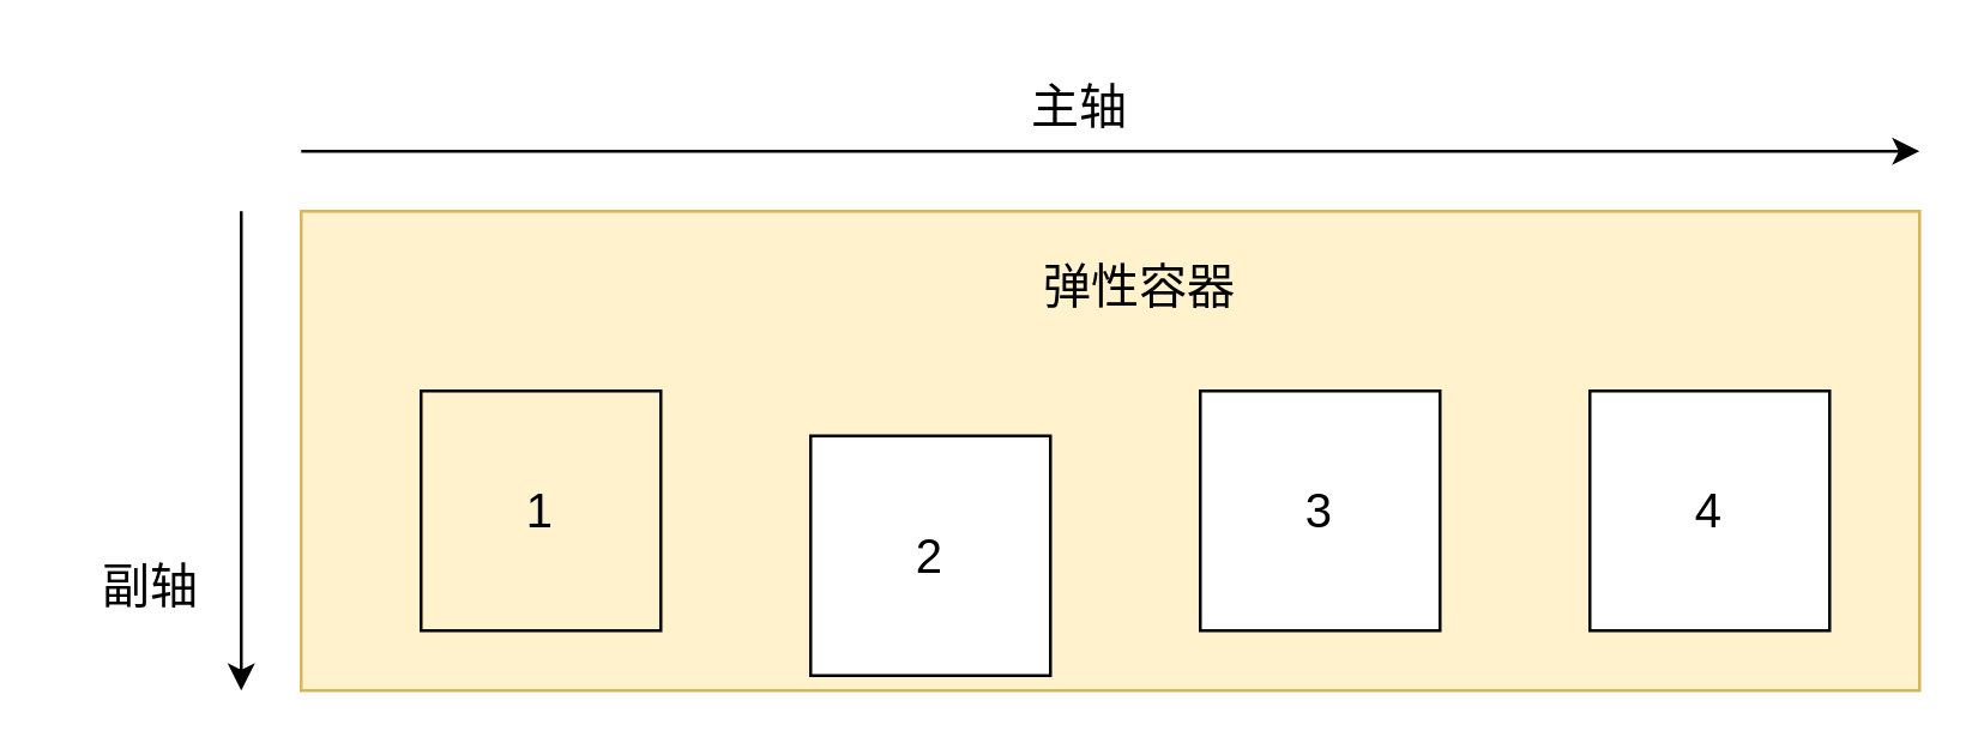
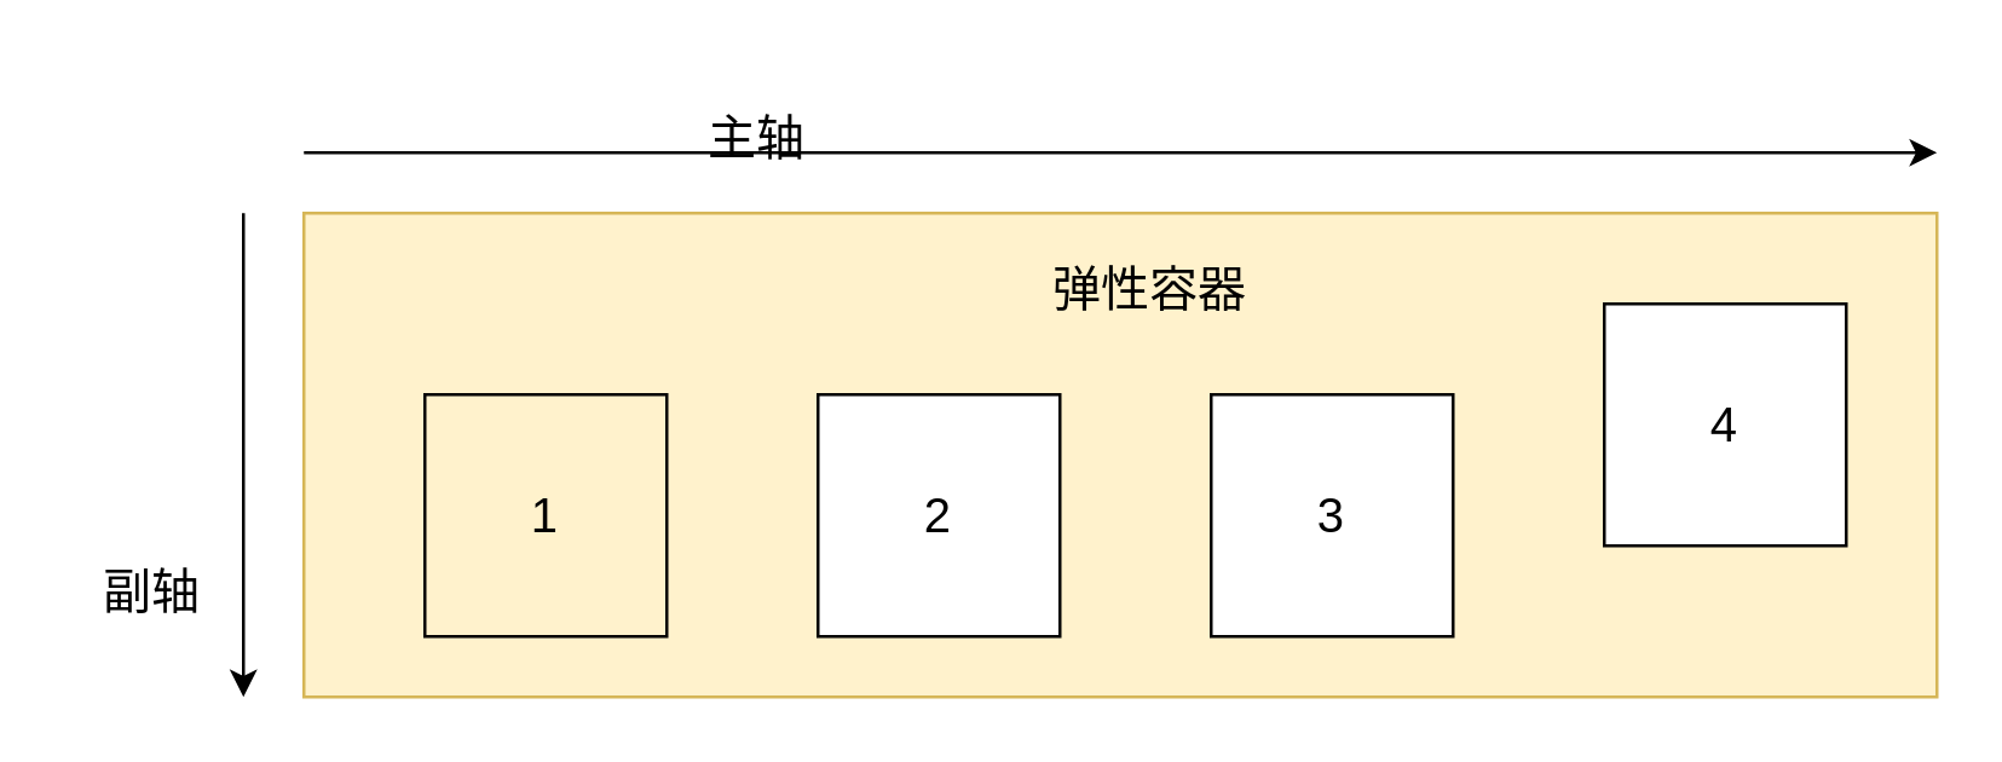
- <mxCell id="10" value="主轴" style="text;html=1;strokeColor=none;fillColor=none;align=center;verticalAlign=middle;whiteSpace=wrap;rounded=0;fontSize=16;fontFamily=Helvetica;" vertex="1" parent="1"><mxGeometry x="330" y="20" width="60" height="30" as="geometry" /></mxCell>
+ <mxCell id="10" value="主轴" style="text;html=1;strokeColor=none;fillColor=none;align=center;verticalAlign=middle;whiteSpace=wrap;rounded=0;fontSize=16;fontFamily=Helvetica;" vertex="1" parent="1"><mxGeometry x="220" y="30" width="60" height="30" as="geometry" /></mxCell>
- <mxCell id="6" value="4" style="whiteSpace=wrap;html=1;aspect=fixed;fontSize=16;fontFamily=Helvetica;" vertex="1" parent="1"><mxGeometry x="530" y="130" width="80" height="80" as="geometry" /></mxCell>
+ <mxCell id="6" value="4" style="whiteSpace=wrap;html=1;aspect=fixed;fontSize=16;fontFamily=Helvetica;" vertex="1" parent="1"><mxGeometry x="530" y="100" width="80" height="80" as="geometry" /></mxCell>
- <mxCell id="4" value="2" style="whiteSpace=wrap;html=1;aspect=fixed;fontSize=16;fontFamily=Helvetica;" vertex="1" parent="1"><mxGeometry x="270" y="145" width="80" height="80" as="geometry" /></mxCell>
+ <mxCell id="4" value="2" style="whiteSpace=wrap;html=1;aspect=fixed;fontSize=16;fontFamily=Helvetica;" vertex="1" parent="1"><mxGeometry x="270" y="130" width="80" height="80" as="geometry" /></mxCell>
